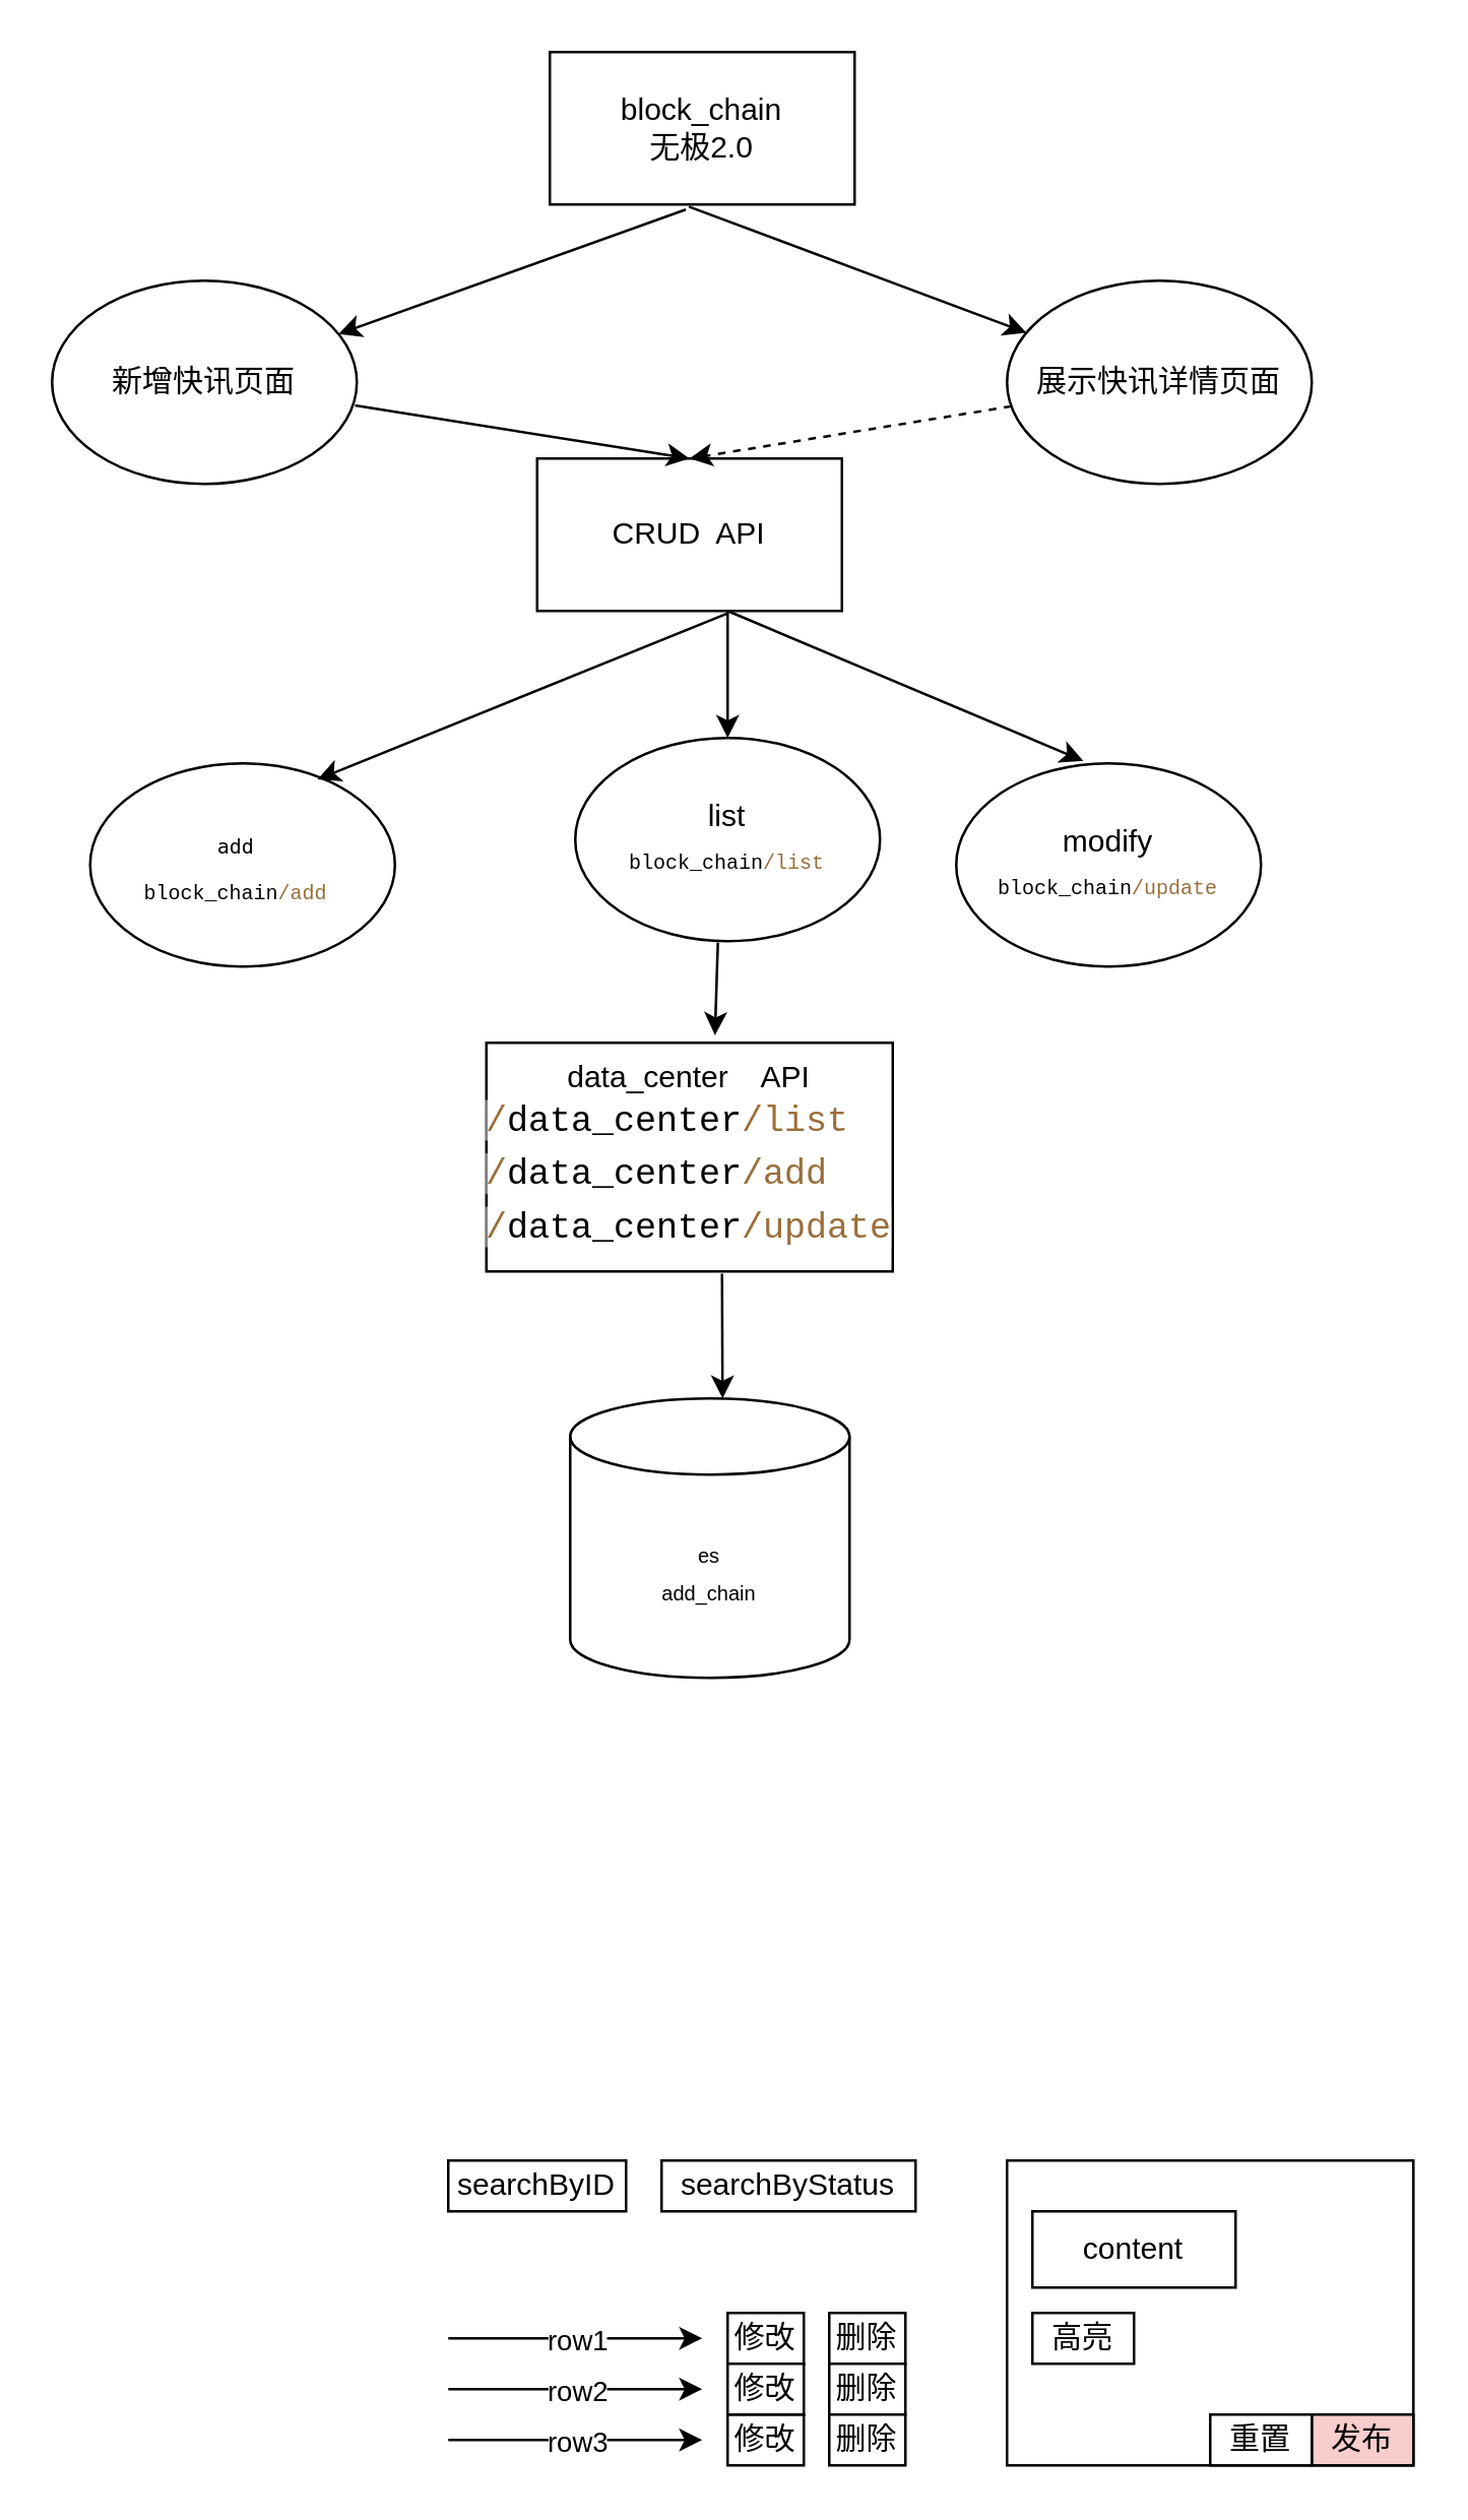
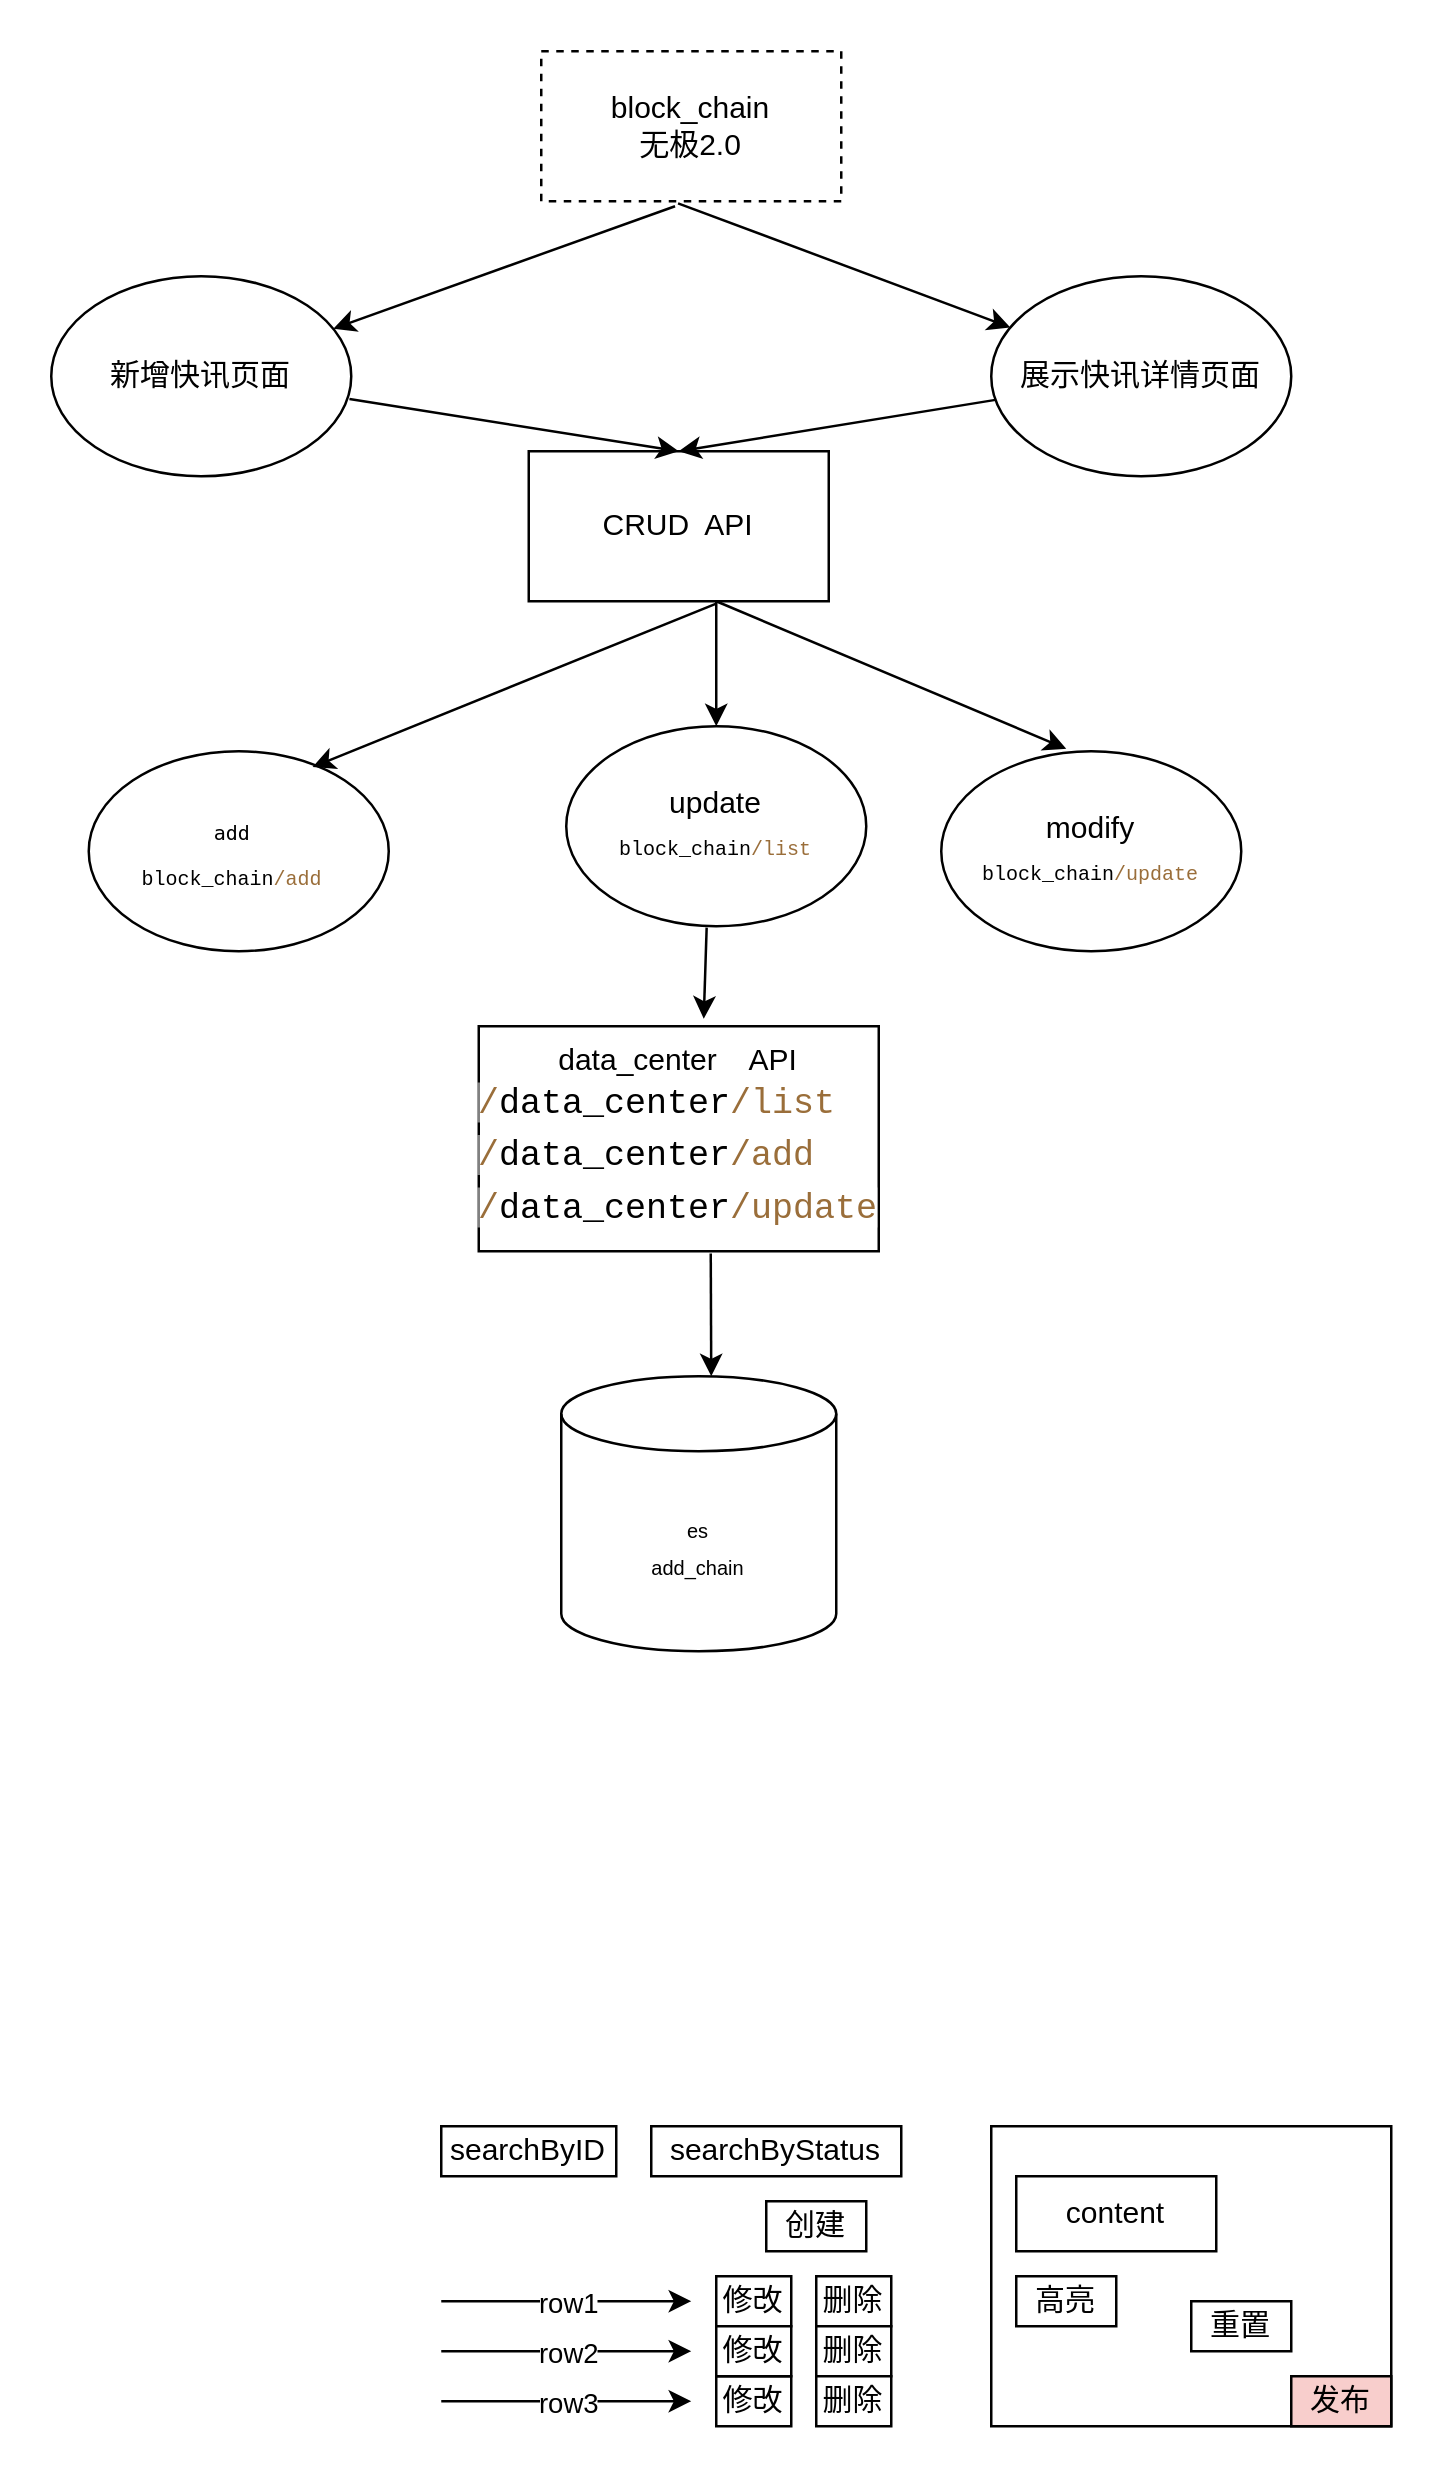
- <mxCell id="2" value="block_chain&lt;br&gt;无极2.0" style="rounded=0;whiteSpace=wrap;html=1;" vertex="1" parent="1"><mxGeometry x="216" y="20" width="120" height="60" as="geometry" /></mxCell>
+ <mxCell id="2" value="block_chain&lt;br&gt;无极2.0" style="rounded=0;whiteSpace=wrap;html=1;dashed=1;" vertex="1" parent="1"><mxGeometry x="216" y="20" width="120" height="60" as="geometry" /></mxCell>
- <mxCell id="33" value="" style="endArrow=classic;html=1;entryX=0.5;entryY=0;entryDx=0;entryDy=0;dashed=1;" edge="1" parent="1" source="7" target="5"><mxGeometry width="50" height="50" relative="1" as="geometry"><mxPoint x="289.52" y="101.98" as="sourcePoint" /><mxPoint x="236" y="190" as="targetPoint" /></mxGeometry></mxCell>
+ <mxCell id="33" value="" style="endArrow=classic;html=1;entryX=0.5;entryY=0;entryDx=0;entryDy=0;" edge="1" parent="1" source="7" target="5"><mxGeometry width="50" height="50" relative="1" as="geometry"><mxPoint x="289.52" y="101.98" as="sourcePoint" /><mxPoint x="236" y="190" as="targetPoint" /></mxGeometry></mxCell>
- <mxCell id="30" value="list&lt;br&gt;&lt;pre style=&quot;text-align: left ; line-height: 1.5 ; margin-top: 0px ; margin-bottom: 0px&quot;&gt;&lt;font style=&quot;font-size: 8px&quot;&gt;&lt;span style=&quot;font-family: &amp;#34;monaco&amp;#34; , &amp;#34;courier new&amp;#34; , monospace , &amp;#34;helvetica neue&amp;#34; , &amp;#34;helvetica&amp;#34; , &amp;#34;pingfang sc&amp;#34; , &amp;#34;microsoft yahei&amp;#34; , &amp;#34;source han sans sc&amp;#34; , &amp;#34;noto sans cjk sc&amp;#34; , &amp;#34;wenquanyi micro hei&amp;#34; , sans-serif ; background: transparent ; letter-spacing: 0pt ; vertical-align: baseline&quot;&gt;block_chain&lt;/span&gt;&lt;span style=&quot;font-family: &amp;#34;monaco&amp;#34; , &amp;#34;courier new&amp;#34; , monospace , &amp;#34;helvetica neue&amp;#34; , &amp;#34;helvetica&amp;#34; , &amp;#34;pingfang sc&amp;#34; , &amp;#34;microsoft yahei&amp;#34; , &amp;#34;source han sans sc&amp;#34; , &amp;#34;noto sans cjk sc&amp;#34; , &amp;#34;wenquanyi micro hei&amp;#34; , sans-serif ; color: rgb(154 , 110 , 58) ; background: rgba(255 , 255 , 255 , 0.5) ; letter-spacing: 0pt ; vertical-align: baseline&quot;&gt;/list&lt;/span&gt;&lt;/font&gt;&lt;/pre&gt;" style="ellipse;whiteSpace=wrap;html=1;" vertex="1" parent="1"><mxGeometry x="226" y="290" width="120" height="80" as="geometry" /></mxCell>
+ <mxCell id="30" value="update&lt;br&gt;&lt;pre style=&quot;text-align: left ; line-height: 1.5 ; margin-top: 0px ; margin-bottom: 0px&quot;&gt;&lt;font style=&quot;font-size: 8px&quot;&gt;&lt;span style=&quot;font-family: &amp;#34;monaco&amp;#34; , &amp;#34;courier new&amp;#34; , monospace , &amp;#34;helvetica neue&amp;#34; , &amp;#34;helvetica&amp;#34; , &amp;#34;pingfang sc&amp;#34; , &amp;#34;microsoft yahei&amp;#34; , &amp;#34;source han sans sc&amp;#34; , &amp;#34;noto sans cjk sc&amp;#34; , &amp;#34;wenquanyi micro hei&amp;#34; , sans-serif ; background: transparent ; letter-spacing: 0pt ; vertical-align: baseline&quot;&gt;block_chain&lt;/span&gt;&lt;span style=&quot;font-family: &amp;#34;monaco&amp;#34; , &amp;#34;courier new&amp;#34; , monospace , &amp;#34;helvetica neue&amp;#34; , &amp;#34;helvetica&amp;#34; , &amp;#34;pingfang sc&amp;#34; , &amp;#34;microsoft yahei&amp;#34; , &amp;#34;source han sans sc&amp;#34; , &amp;#34;noto sans cjk sc&amp;#34; , &amp;#34;wenquanyi micro hei&amp;#34; , sans-serif ; color: rgb(154 , 110 , 58) ; background: rgba(255 , 255 , 255 , 0.5) ; letter-spacing: 0pt ; vertical-align: baseline&quot;&gt;/list&lt;/span&gt;&lt;/font&gt;&lt;/pre&gt;" style="ellipse;whiteSpace=wrap;html=1;" vertex="1" parent="1"><mxGeometry x="226" y="290" width="120" height="80" as="geometry" /></mxCell>
+ <mxCell id="24" value="创建" style="rounded=0;whiteSpace=wrap;html=1;" vertex="1" parent="1"><mxGeometry x="306" y="880" width="40" height="20" as="geometry" /></mxCell>
- <mxCell id="29" value="重置" style="rounded=0;whiteSpace=wrap;html=1;" vertex="1" parent="1"><mxGeometry x="476" y="950" width="40" height="20" as="geometry" /></mxCell>
+ <mxCell id="29" value="重置" style="rounded=0;whiteSpace=wrap;html=1;" vertex="1" parent="1"><mxGeometry x="476" y="920" width="40" height="20" as="geometry" /></mxCell>
